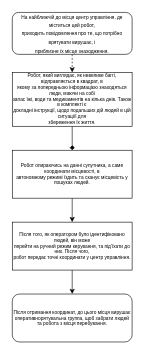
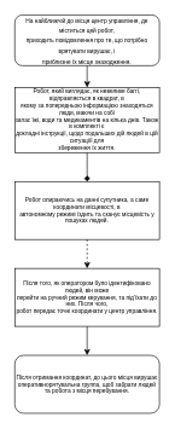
- <mxCell id="2" style="edgeStyle=orthogonalEdgeStyle;rounded=0;orthogonalLoop=1;jettySize=auto;html=1;exitX=0.5;exitY=1;exitDx=0;exitDy=0;entryX=0.5;entryY=0;entryDx=0;entryDy=0;fontSize=8;dashed=1;" edge="1" parent="1" source="3" target="5"><mxGeometry relative="1" as="geometry" /></mxCell>
+ <mxCell id="2" style="edgeStyle=orthogonalEdgeStyle;rounded=0;orthogonalLoop=1;jettySize=auto;html=1;exitX=0.5;exitY=1;exitDx=0;exitDy=0;entryX=0.5;entryY=0;entryDx=0;entryDy=0;fontSize=8;" edge="1" parent="1" source="3" target="5"><mxGeometry relative="1" as="geometry" /></mxCell>
- <mxCell id="6" style="edgeStyle=orthogonalEdgeStyle;rounded=0;orthogonalLoop=1;jettySize=auto;html=1;exitX=0.5;exitY=1;exitDx=0;exitDy=0;entryX=0.5;entryY=0;entryDx=0;entryDy=0;fontSize=8;" edge="1" parent="1" source="7" target="9"><mxGeometry relative="1" as="geometry" /></mxCell>
+ <mxCell id="6" style="edgeStyle=orthogonalEdgeStyle;rounded=0;orthogonalLoop=1;jettySize=auto;html=1;exitX=0.5;exitY=1;exitDx=0;exitDy=0;entryX=0.5;entryY=0;entryDx=0;entryDy=0;fontSize=8;dashed=1;" edge="1" parent="1" source="7" target="9"><mxGeometry relative="1" as="geometry" /></mxCell>
